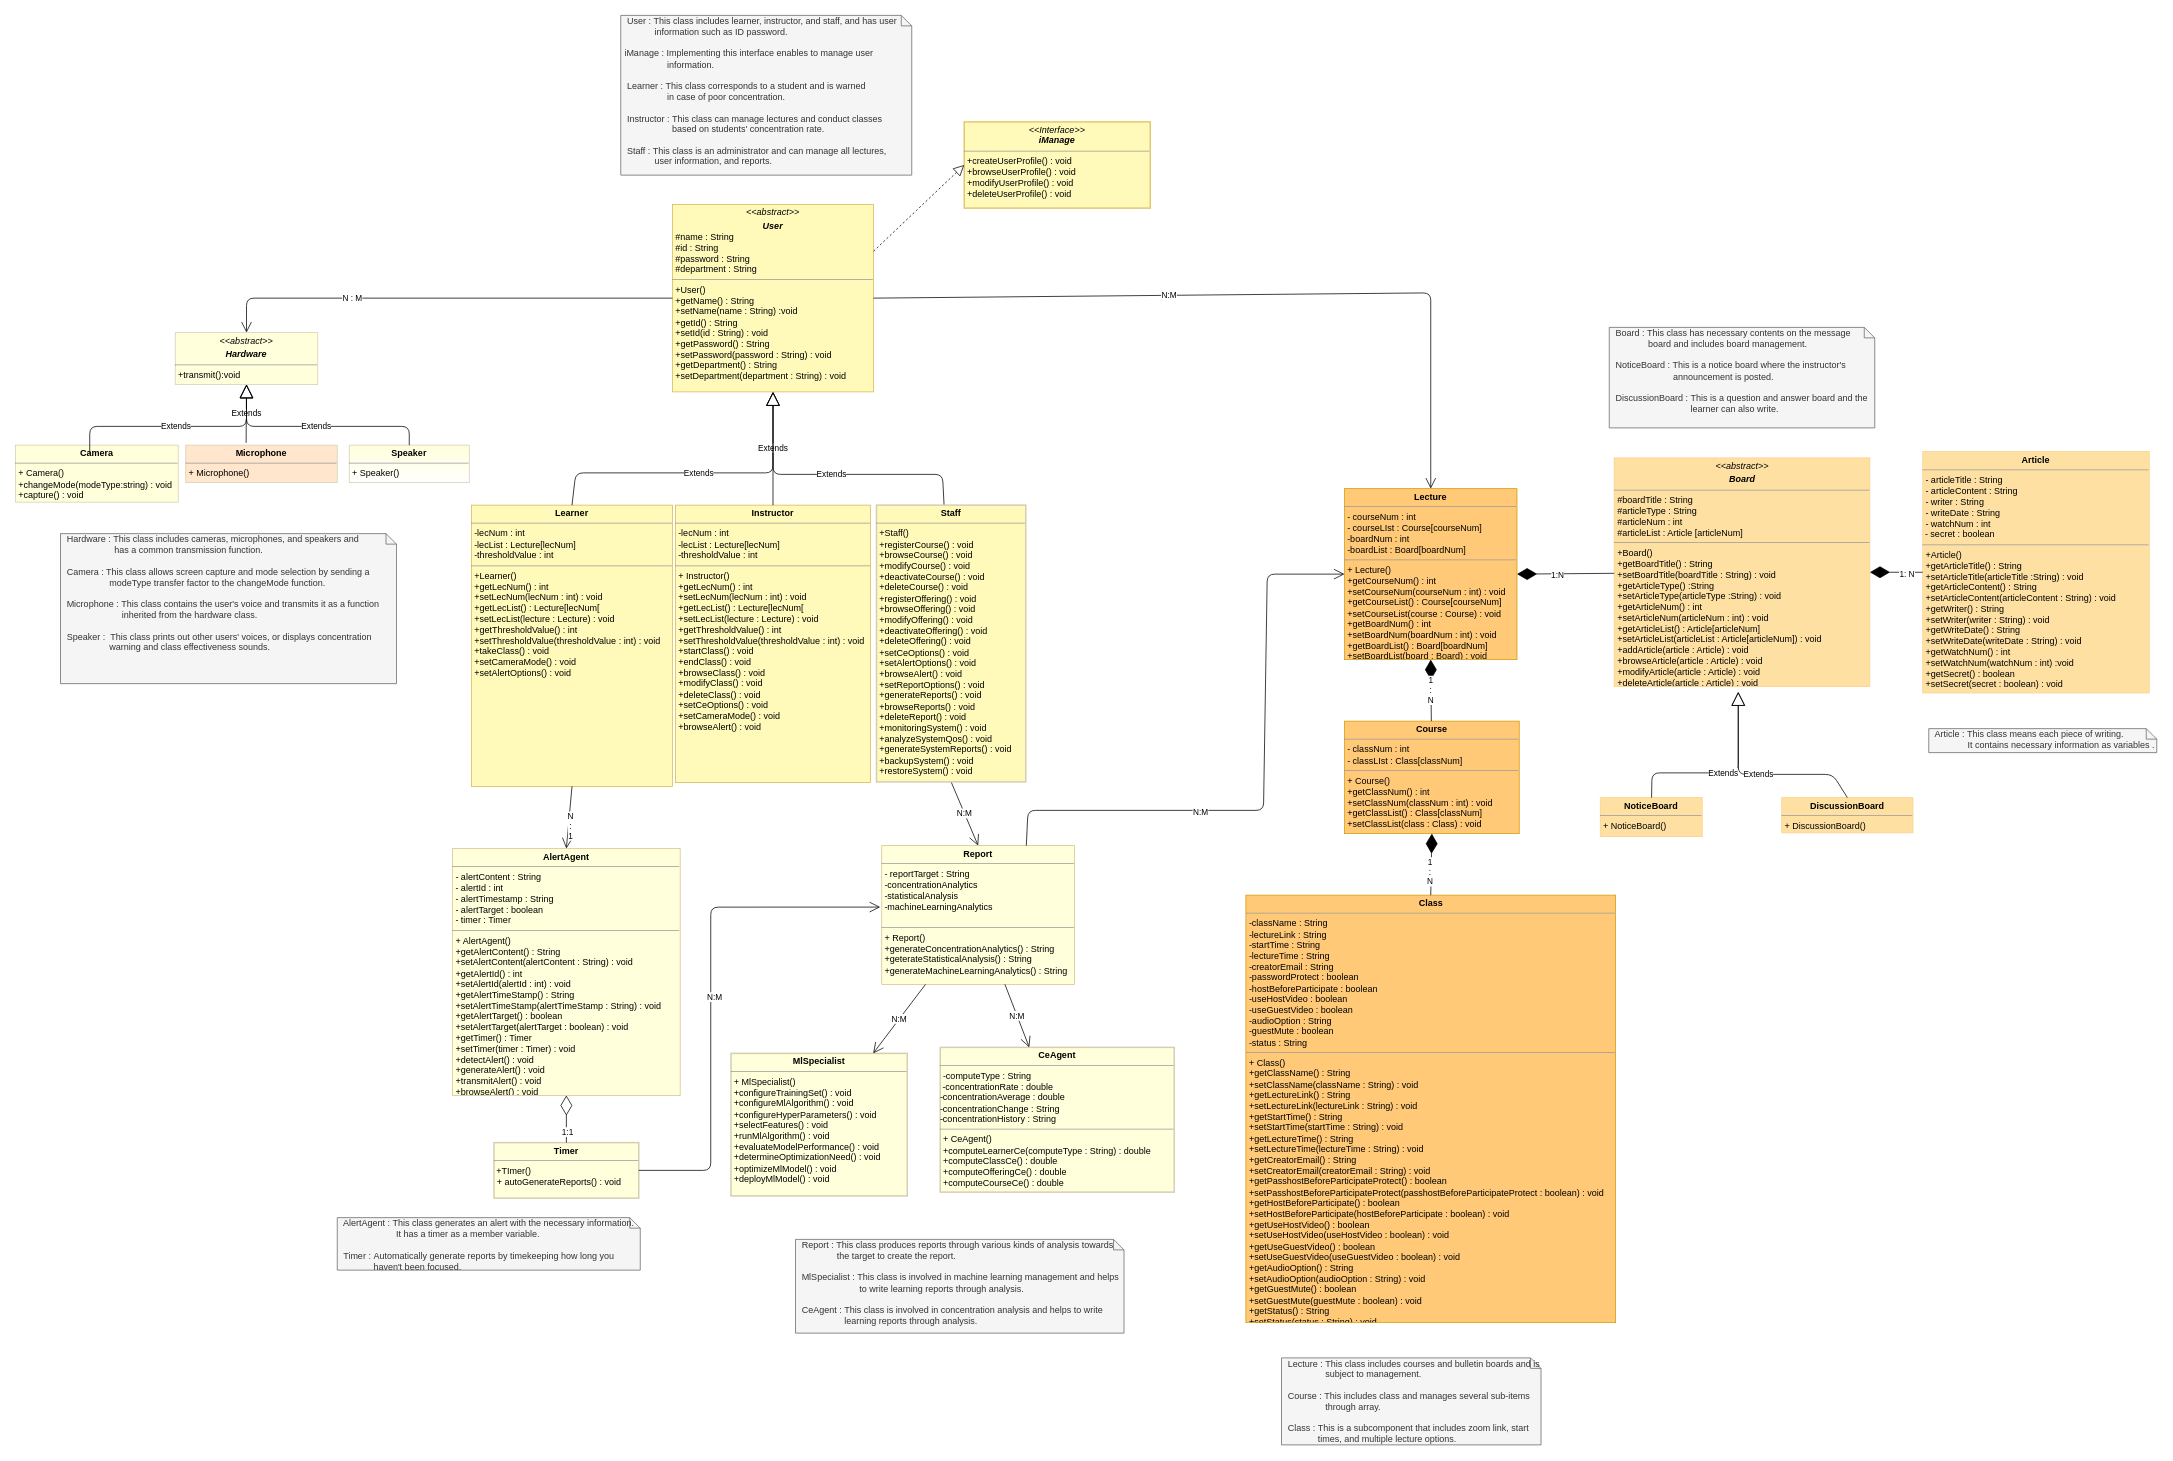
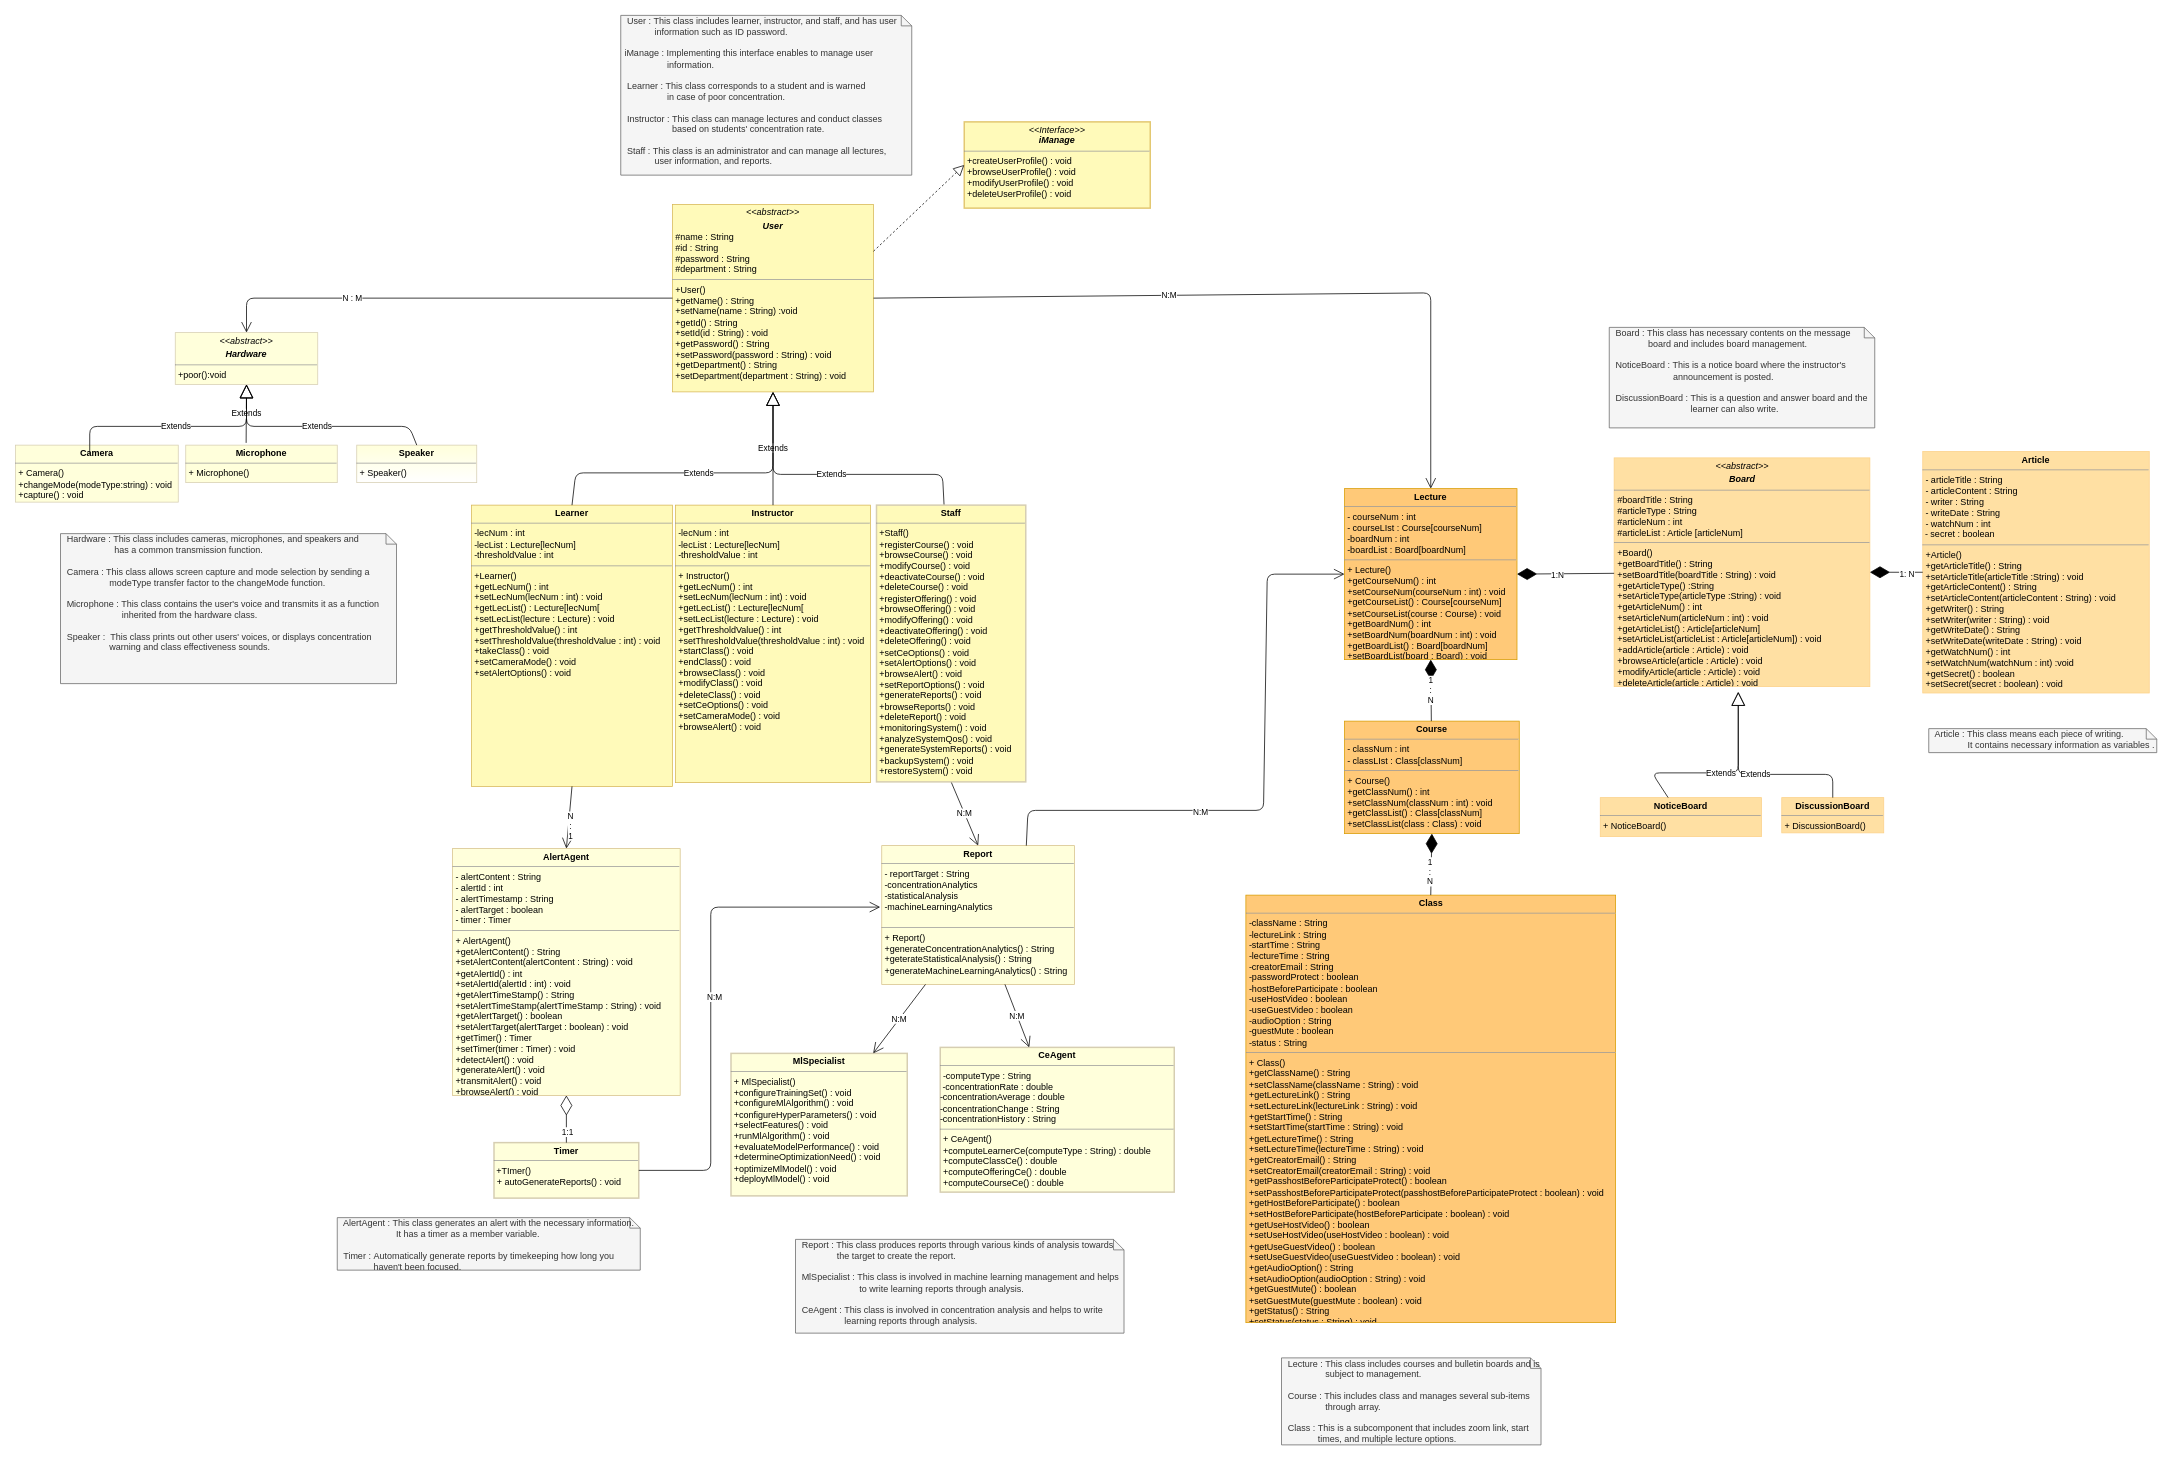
- <mxCell id="8" value="&lt;p style=&quot;margin: 0px ; margin-top: 4px ; text-align: center&quot;&gt;&lt;i&gt;&amp;lt;&amp;lt;abstract&amp;gt;&amp;gt;&lt;/i&gt;&lt;i&gt;&lt;br&gt;&lt;/i&gt;&lt;/p&gt;&lt;p style=&quot;margin: 0px ; margin-top: 4px ; text-align: center&quot;&gt;&lt;b&gt;&lt;i&gt;Hardware&lt;/i&gt;&lt;/b&gt;&lt;/p&gt;&lt;hr size=&quot;1&quot;&gt;&lt;p style=&quot;margin: 0px ; margin-left: 4px&quot;&gt;+transmit():void&lt;br&gt;&lt;/p&gt;" style="verticalAlign=top;align=left;overflow=fill;fontSize=12;fontFamily=Helvetica;html=1;strokeColor=#D6CEB2;fillColor=#FFFFDB;" parent="1" vertex="1"><mxGeometry x="233" y="443" width="190" height="69" as="geometry" /></mxCell>
+ <mxCell id="8" value="&lt;p style=&quot;margin: 0px ; margin-top: 4px ; text-align: center&quot;&gt;&lt;i&gt;&amp;lt;&amp;lt;abstract&amp;gt;&amp;gt;&lt;/i&gt;&lt;i&gt;&lt;br&gt;&lt;/i&gt;&lt;/p&gt;&lt;p style=&quot;margin: 0px ; margin-top: 4px ; text-align: center&quot;&gt;&lt;b&gt;&lt;i&gt;Hardware&lt;/i&gt;&lt;/b&gt;&lt;/p&gt;&lt;hr size=&quot;1&quot;&gt;&lt;p style=&quot;margin: 0px ; margin-left: 4px&quot;&gt;+poor():void&lt;br&gt;&lt;/p&gt;" style="verticalAlign=top;align=left;overflow=fill;fontSize=12;fontFamily=Helvetica;html=1;strokeColor=#D6CEB2;fillColor=#FFFFDB;" parent="1" vertex="1"><mxGeometry x="233" y="443" width="190" height="69" as="geometry" /></mxCell>
- <mxCell id="11" value="&lt;p style=&quot;margin: 0px ; margin-top: 4px ; text-align: center&quot;&gt;&lt;b&gt;Microphone&lt;/b&gt;&lt;/p&gt;&lt;hr size=&quot;1&quot;&gt;&lt;p style=&quot;margin: 0px ; margin-left: 4px&quot;&gt;&lt;span&gt;+ Microphone()&lt;/span&gt;&lt;br&gt;&lt;/p&gt;" style="verticalAlign=top;align=left;overflow=fill;fontSize=12;fontFamily=Helvetica;html=1;strokeColor=#D6CEB2;fillColor=#ffe6cc;" parent="1" vertex="1"><mxGeometry x="247" y="593" width="202" height="50" as="geometry" /></mxCell>
+ <mxCell id="11" value="&lt;p style=&quot;margin: 0px ; margin-top: 4px ; text-align: center&quot;&gt;&lt;b&gt;Microphone&lt;/b&gt;&lt;/p&gt;&lt;hr size=&quot;1&quot;&gt;&lt;p style=&quot;margin: 0px ; margin-left: 4px&quot;&gt;&lt;span&gt;+ Microphone()&lt;/span&gt;&lt;br&gt;&lt;/p&gt;" style="verticalAlign=top;align=left;overflow=fill;fontSize=12;fontFamily=Helvetica;html=1;strokeColor=#D6CEB2;fillColor=#FFFFDB;" parent="1" vertex="1"><mxGeometry x="247" y="593" width="202" height="50" as="geometry" /></mxCell>
- <mxCell id="9" value="&lt;p style=&quot;margin: 0px ; margin-top: 4px ; text-align: center&quot;&gt;&lt;b&gt;Speaker&lt;/b&gt;&lt;/p&gt;&lt;hr size=&quot;1&quot;&gt;&lt;p style=&quot;margin: 0px ; margin-left: 4px&quot;&gt;&lt;span&gt;+ Speaker()&lt;/span&gt;&lt;/p&gt;" style="verticalAlign=top;align=left;overflow=fill;fontSize=12;fontFamily=Helvetica;html=1;strokeColor=#D6CEB2;gradientColor=#ffffff;fillColor=#FFFFDB;" parent="1" vertex="1"><mxGeometry x="465" y="593" width="160" height="50" as="geometry" /></mxCell>
+ <mxCell id="9" value="&lt;p style=&quot;margin: 0px ; margin-top: 4px ; text-align: center&quot;&gt;&lt;b&gt;Speaker&lt;/b&gt;&lt;/p&gt;&lt;hr size=&quot;1&quot;&gt;&lt;p style=&quot;margin: 0px ; margin-left: 4px&quot;&gt;&lt;span&gt;+ Speaker()&lt;/span&gt;&lt;/p&gt;" style="verticalAlign=top;align=left;overflow=fill;fontSize=12;fontFamily=Helvetica;html=1;strokeColor=#D6CEB2;gradientColor=#ffffff;fillColor=#FFFFDB;" parent="1" vertex="1"><mxGeometry x="475" y="593" width="160" height="50" as="geometry" /></mxCell>
- <mxCell id="12" value="&lt;p style=&quot;margin: 0px ; margin-top: 4px ; text-align: center&quot;&gt;&lt;b&gt;DiscussionBoard&lt;/b&gt;&lt;/p&gt;&lt;hr size=&quot;1&quot;&gt;&lt;p style=&quot;margin: 0px ; margin-left: 4px&quot;&gt;&lt;/p&gt;&lt;p style=&quot;margin: 0px ; margin-left: 4px&quot;&gt;+ DiscussionBoard()&lt;/p&gt;" style="verticalAlign=top;align=left;overflow=fill;fontSize=12;fontFamily=Helvetica;html=1;strokeColor=#FCD188;fillColor=#FFE0A3;" parent="1" vertex="1"><mxGeometry x="2375" y="1063" width="175" height="47" as="geometry" /></mxCell>
+ <mxCell id="12" value="&lt;p style=&quot;margin: 0px ; margin-top: 4px ; text-align: center&quot;&gt;&lt;b&gt;DiscussionBoard&lt;/b&gt;&lt;/p&gt;&lt;hr size=&quot;1&quot;&gt;&lt;p style=&quot;margin: 0px ; margin-left: 4px&quot;&gt;&lt;/p&gt;&lt;p style=&quot;margin: 0px ; margin-left: 4px&quot;&gt;+ DiscussionBoard()&lt;/p&gt;" style="verticalAlign=top;align=left;overflow=fill;fontSize=12;fontFamily=Helvetica;html=1;strokeColor=#FCD188;fillColor=#FFE0A3;" parent="1" vertex="1"><mxGeometry x="2375" y="1063" width="136" height="47" as="geometry" /></mxCell>
- <mxCell id="26" value="&lt;p style=&quot;margin: 0px ; margin-top: 4px ; text-align: center&quot;&gt;&lt;b&gt;NoticeBoard&lt;/b&gt;&lt;/p&gt;&lt;hr size=&quot;1&quot;&gt;&lt;p style=&quot;margin: 0px ; margin-left: 4px&quot;&gt;+ NoticeBoard()&lt;/p&gt;" style="verticalAlign=top;align=left;overflow=fill;fontSize=12;fontFamily=Helvetica;html=1;strokeColor=#FCD188;fillColor=#FFE0A3;" parent="1" vertex="1"><mxGeometry x="2133" y="1063" width="136" height="52" as="geometry" /></mxCell>
+ <mxCell id="26" value="&lt;p style=&quot;margin: 0px ; margin-top: 4px ; text-align: center&quot;&gt;&lt;b&gt;NoticeBoard&lt;/b&gt;&lt;/p&gt;&lt;hr size=&quot;1&quot;&gt;&lt;p style=&quot;margin: 0px ; margin-left: 4px&quot;&gt;+ NoticeBoard()&lt;/p&gt;" style="verticalAlign=top;align=left;overflow=fill;fontSize=12;fontFamily=Helvetica;html=1;strokeColor=#FCD188;fillColor=#FFE0A3;" parent="1" vertex="1"><mxGeometry x="2133" y="1063" width="215" height="52" as="geometry" /></mxCell>
